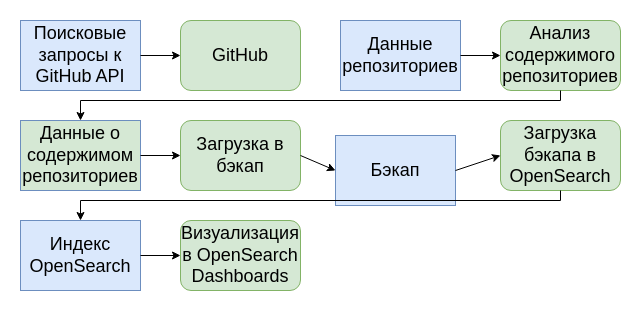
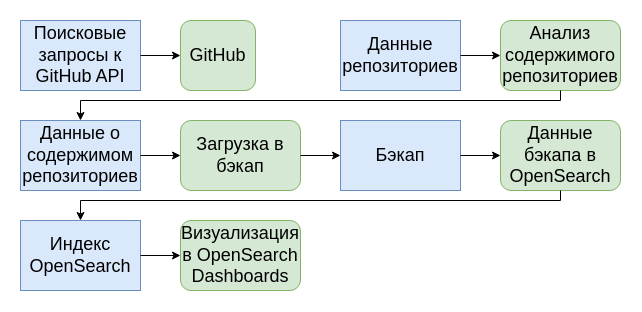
- <mxCell id="3" value="GitHub" style="rounded=1;whiteSpace=wrap;html=1;fillColor=#d5e8d4;strokeColor=#82b366;fontSize=18;" vertex="1" parent="1"><mxGeometry x="180" y="20" width="120" height="70" as="geometry" /></mxCell>
+ <mxCell id="3" value="GitHub" style="rounded=1;whiteSpace=wrap;html=1;fillColor=#d5e8d4;strokeColor=#82b366;fontSize=18;" vertex="1" parent="1"><mxGeometry x="180" y="20" width="75" height="70" as="geometry" /></mxCell>
- <mxCell id="8" value="Данные о содержимом репозиториев" style="rounded=0;whiteSpace=wrap;html=1;fillColor=#d5e8d4;strokeColor=#6c8ebf;fontSize=18;" vertex="1" parent="1"><mxGeometry x="20" y="120" width="120" height="70" as="geometry" /></mxCell>
+ <mxCell id="8" value="Данные о содержимом репозиториев" style="rounded=0;whiteSpace=wrap;html=1;fillColor=#dae8fc;strokeColor=#6c8ebf;fontSize=18;" vertex="1" parent="1"><mxGeometry x="20" y="120" width="120" height="70" as="geometry" /></mxCell>
- <mxCell id="14" value="Загрузка бэкапа в OpenSearch" style="rounded=1;whiteSpace=wrap;html=1;fillColor=#d5e8d4;strokeColor=#82b366;fontSize=18;" vertex="1" parent="1"><mxGeometry x="500" y="120" width="120" height="70" as="geometry" /></mxCell>
+ <mxCell id="14" value="Данные бэкапа в OpenSearch" style="rounded=1;whiteSpace=wrap;html=1;fillColor=#d5e8d4;strokeColor=#82b366;fontSize=18;" vertex="1" parent="1"><mxGeometry x="500" y="120" width="120" height="70" as="geometry" /></mxCell>
- <mxCell id="12" value="Бэкап" style="rounded=0;whiteSpace=wrap;html=1;fillColor=#dae8fc;strokeColor=#6c8ebf;fontSize=18;" vertex="1" parent="1"><mxGeometry x="335" y="135" width="120" height="70" as="geometry" /></mxCell>
+ <mxCell id="12" value="Бэкап" style="rounded=0;whiteSpace=wrap;html=1;fillColor=#dae8fc;strokeColor=#6c8ebf;fontSize=18;" vertex="1" parent="1"><mxGeometry x="340" y="120" width="120" height="70" as="geometry" /></mxCell>
